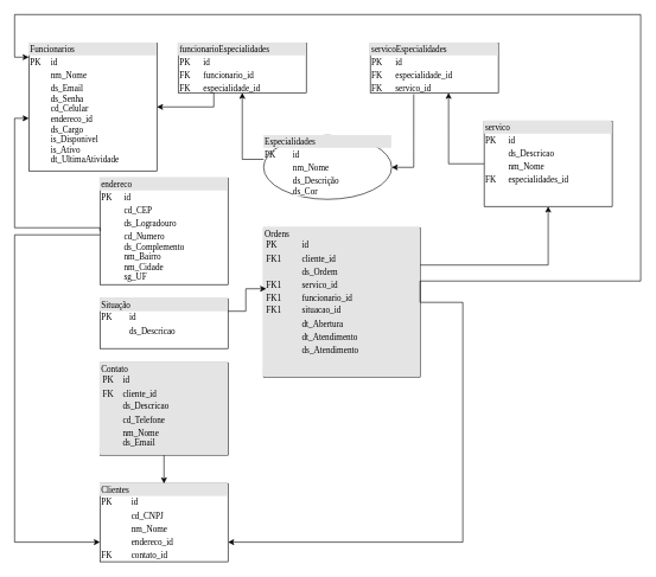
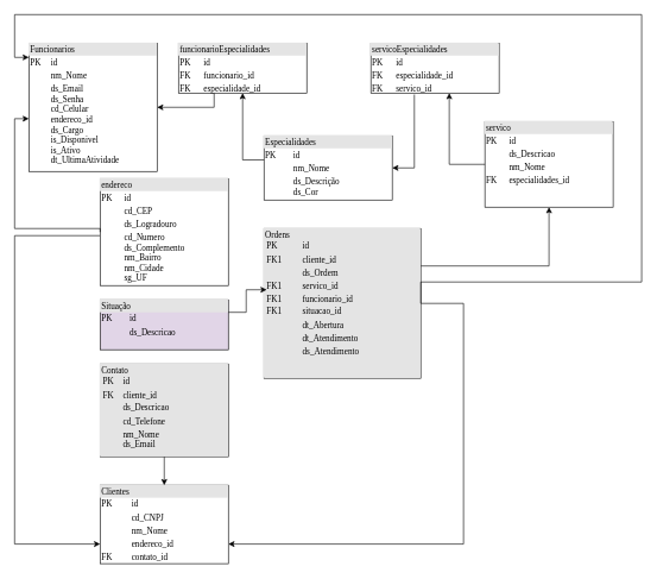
- <mxCell id="3" value="&lt;div style=&quot;box-sizing: border-box ; width: 100% ; background: #e4e4e4 ; padding: 2px&quot;&gt;Especialidades&lt;/div&gt;&lt;table style=&quot;width: 100% ; font-size: 1em&quot; cellpadding=&quot;2&quot; cellspacing=&quot;0&quot;&gt;&lt;tbody&gt;&lt;tr&gt;&lt;td&gt;PK&lt;/td&gt;&lt;td&gt;id&lt;/td&gt;&lt;/tr&gt;&lt;tr&gt;&lt;td&gt;&lt;br&gt;&lt;/td&gt;&lt;td&gt;nm_Nome&lt;/td&gt;&lt;/tr&gt;&lt;tr&gt;&lt;td&gt;&lt;/td&gt;&lt;td&gt;ds_Descrição&lt;br&gt;&lt;span style=&quot;background-color: rgb(255, 255, 255);&quot;&gt;ds_Cor&lt;/span&gt;&lt;br&gt;&lt;/td&gt;&lt;/tr&gt;&lt;tr&gt;&lt;td&gt;&lt;/td&gt;&lt;td&gt;&lt;br&gt;&lt;/td&gt;&lt;/tr&gt;&lt;/tbody&gt;&lt;/table&gt;" style="ellipse;verticalAlign=top;align=left;overflow=fill;html=1;shadow=0;comic=0;labelBackgroundColor=none;strokeWidth=1;fontFamily=Verdana;fontSize=12;" parent="1" vertex="1"><mxGeometry x="370" y="190" width="180" height="90" as="geometry" /></mxCell>
+ <mxCell id="3" value="&lt;div style=&quot;box-sizing: border-box ; width: 100% ; background: #e4e4e4 ; padding: 2px&quot;&gt;Especialidades&lt;/div&gt;&lt;table style=&quot;width: 100% ; font-size: 1em&quot; cellpadding=&quot;2&quot; cellspacing=&quot;0&quot;&gt;&lt;tbody&gt;&lt;tr&gt;&lt;td&gt;PK&lt;/td&gt;&lt;td&gt;id&lt;/td&gt;&lt;/tr&gt;&lt;tr&gt;&lt;td&gt;&lt;br&gt;&lt;/td&gt;&lt;td&gt;nm_Nome&lt;/td&gt;&lt;/tr&gt;&lt;tr&gt;&lt;td&gt;&lt;/td&gt;&lt;td&gt;ds_Descrição&lt;br&gt;&lt;span style=&quot;background-color: rgb(255, 255, 255);&quot;&gt;ds_Cor&lt;/span&gt;&lt;br&gt;&lt;/td&gt;&lt;/tr&gt;&lt;tr&gt;&lt;td&gt;&lt;/td&gt;&lt;td&gt;&lt;br&gt;&lt;/td&gt;&lt;/tr&gt;&lt;/tbody&gt;&lt;/table&gt;" style="verticalAlign=top;align=left;overflow=fill;html=1;rounded=0;shadow=0;comic=0;labelBackgroundColor=none;strokeWidth=1;fontFamily=Verdana;fontSize=12" parent="1" vertex="1"><mxGeometry x="370" y="190" width="180" height="90" as="geometry" /></mxCell>
- <mxCell id="8" value="&lt;div style=&quot;box-sizing:border-box;width:100%;background:#e4e4e4;padding:2px;&quot;&gt;Situação&lt;/div&gt;&lt;table style=&quot;width:100%;font-size:1em;&quot; cellpadding=&quot;2&quot; cellspacing=&quot;0&quot;&gt;&lt;tbody&gt;&lt;tr&gt;&lt;td&gt;PK&lt;/td&gt;&lt;td&gt;id&lt;/td&gt;&lt;/tr&gt;&lt;tr&gt;&lt;td&gt;&lt;br&gt;&lt;/td&gt;&lt;td&gt;ds_Descricao&lt;/td&gt;&lt;/tr&gt;&lt;tr&gt;&lt;td&gt;&lt;/td&gt;&lt;td&gt;&lt;br&gt;&lt;/td&gt;&lt;/tr&gt;&lt;/tbody&gt;&lt;/table&gt;" style="verticalAlign=top;align=left;overflow=fill;html=1;rounded=0;shadow=0;comic=0;labelBackgroundColor=none;strokeWidth=1;fontFamily=Verdana;fontSize=12" parent="1" vertex="1"><mxGeometry x="140" y="420" width="180" height="70" as="geometry" /></mxCell>
+ <mxCell id="8" value="&lt;div style=&quot;box-sizing:border-box;width:100%;background:#e4e4e4;padding:2px;&quot;&gt;Situação&lt;/div&gt;&lt;table style=&quot;width:100%;font-size:1em;&quot; cellpadding=&quot;2&quot; cellspacing=&quot;0&quot;&gt;&lt;tbody&gt;&lt;tr&gt;&lt;td&gt;PK&lt;/td&gt;&lt;td&gt;id&lt;/td&gt;&lt;/tr&gt;&lt;tr&gt;&lt;td&gt;&lt;br&gt;&lt;/td&gt;&lt;td&gt;ds_Descricao&lt;/td&gt;&lt;/tr&gt;&lt;tr&gt;&lt;td&gt;&lt;/td&gt;&lt;td&gt;&lt;br&gt;&lt;/td&gt;&lt;/tr&gt;&lt;/tbody&gt;&lt;/table&gt;" style="verticalAlign=top;align=left;overflow=fill;html=1;rounded=0;shadow=0;comic=0;labelBackgroundColor=none;strokeWidth=1;fontFamily=Verdana;fontSize=12;fillColor=#e1d5e7;" parent="1" vertex="1"><mxGeometry x="140" y="420" width="180" height="70" as="geometry" /></mxCell>
